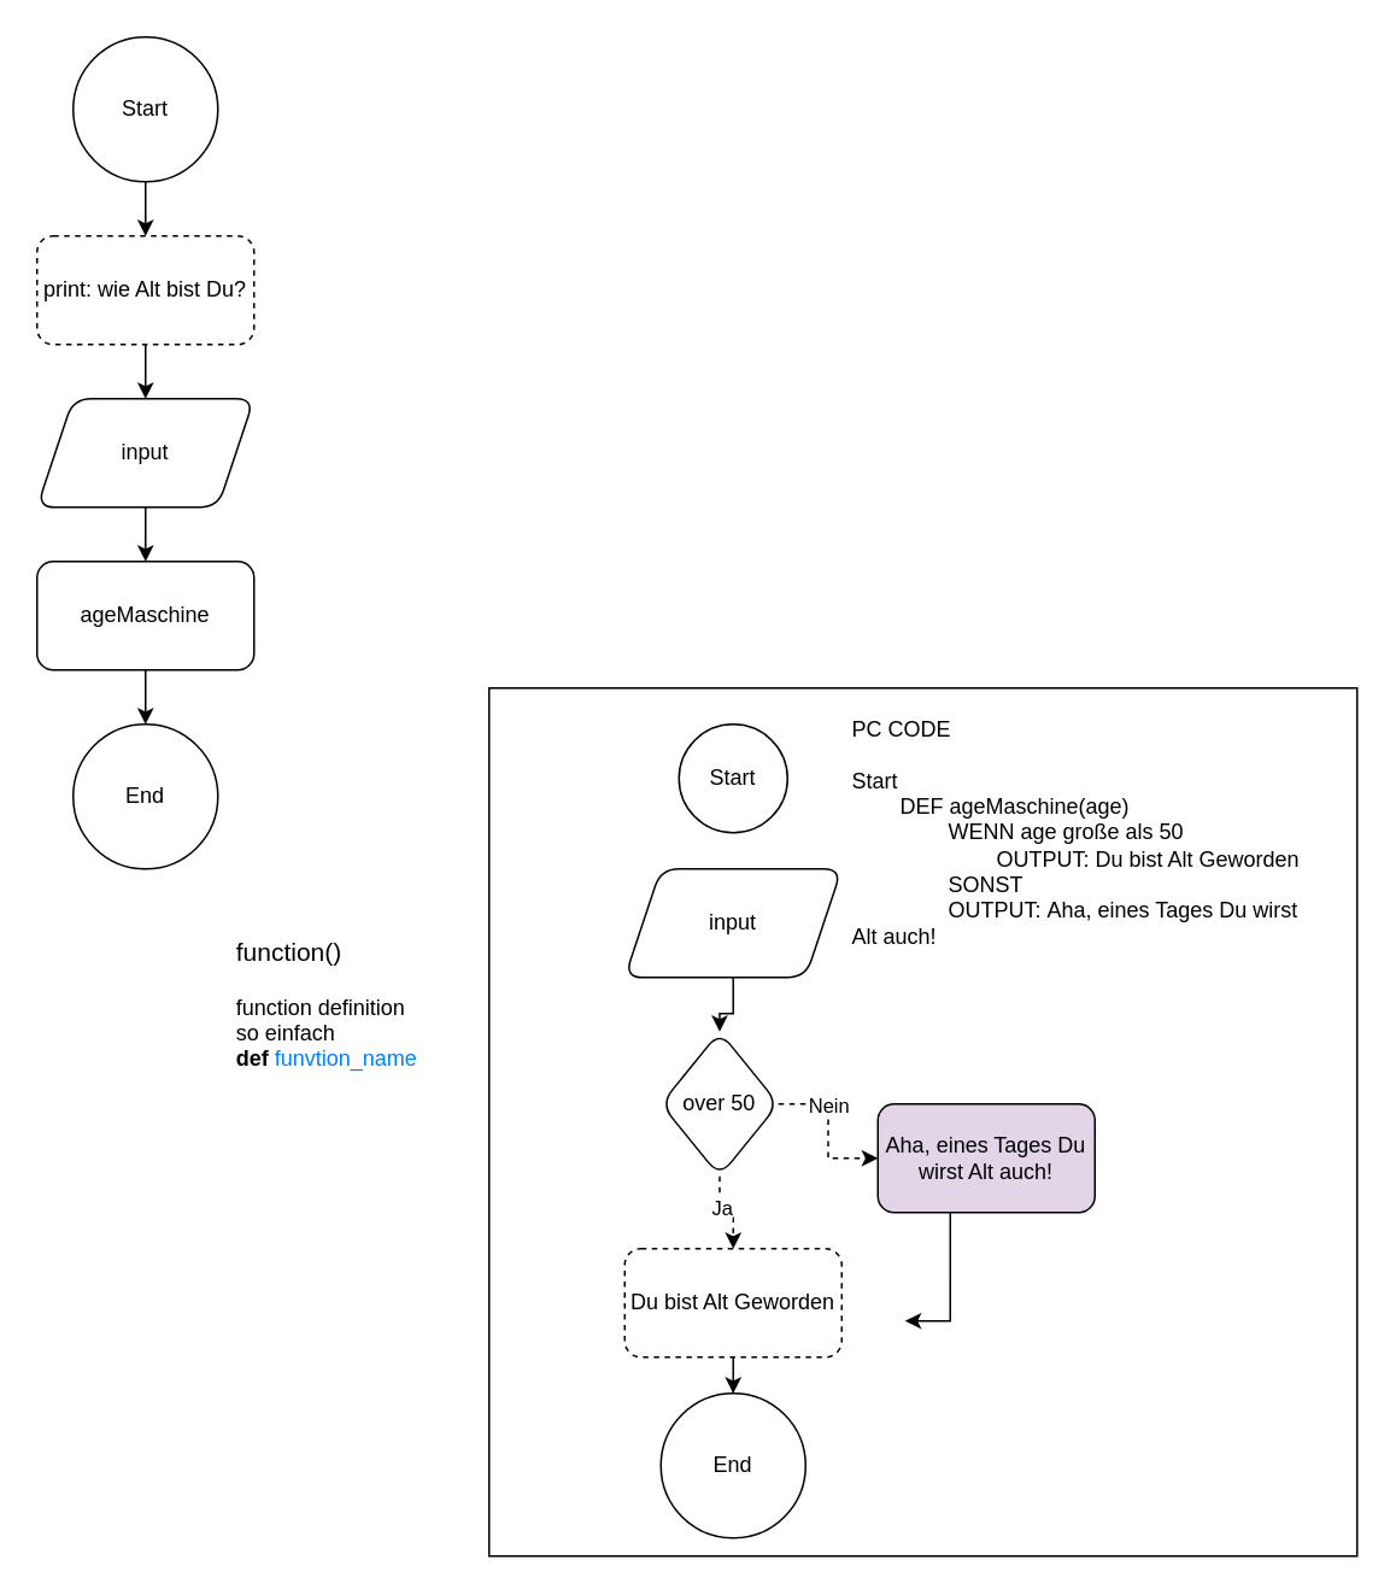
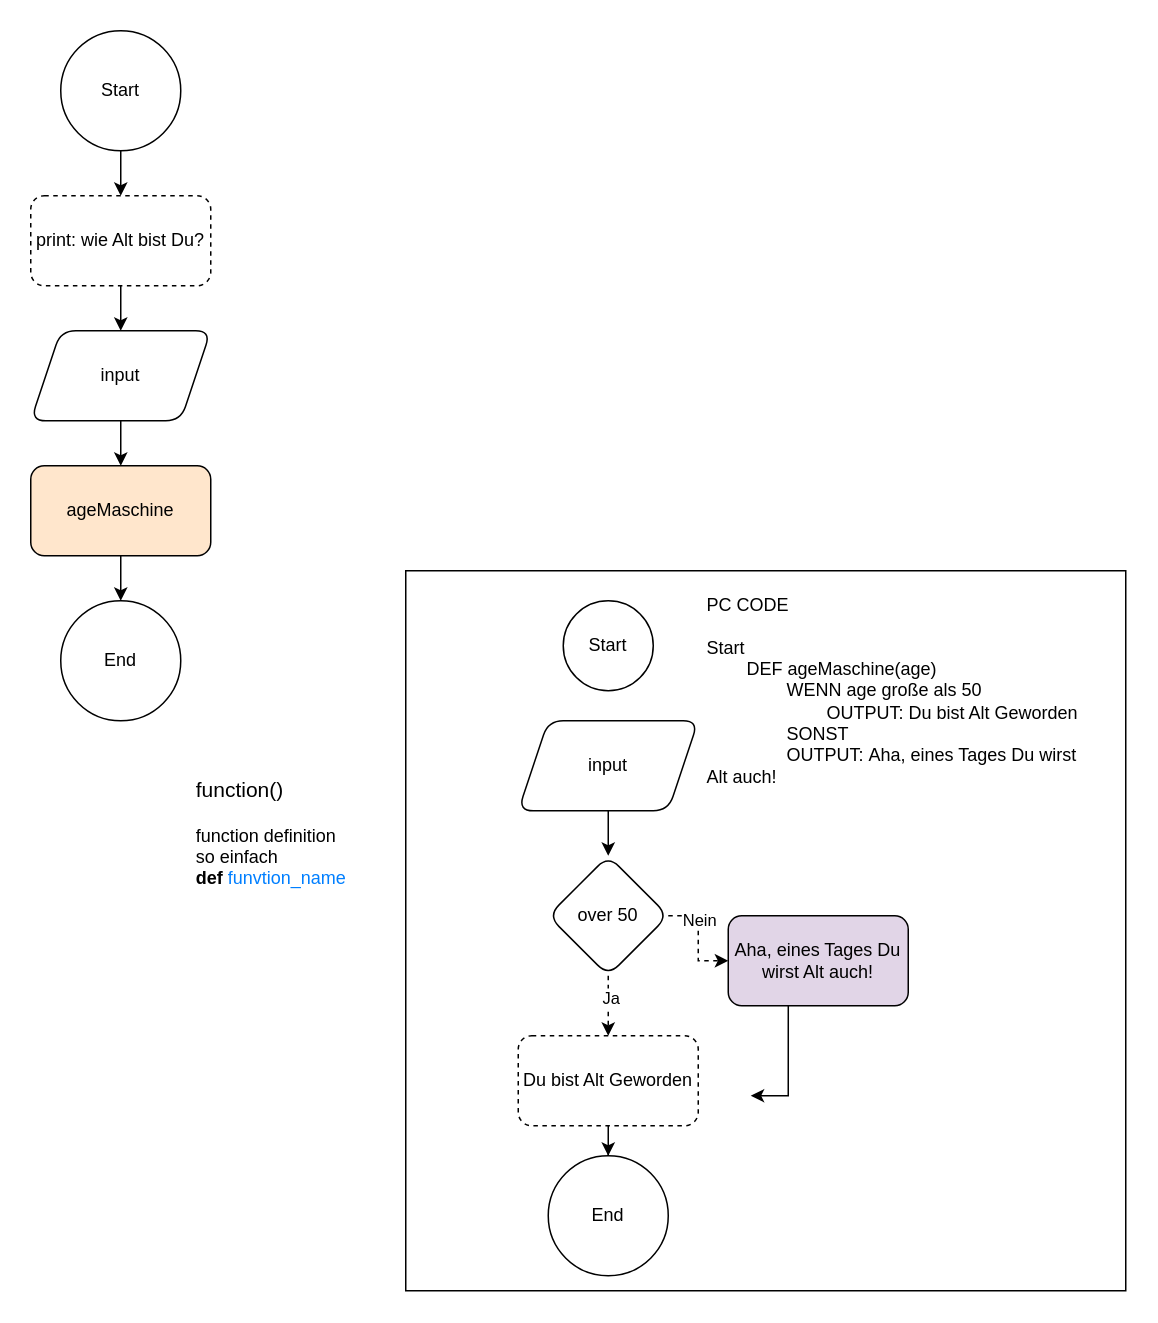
- <mxCell id="9" value="ageMaschine" style="rounded=1;whiteSpace=wrap;html=1;" vertex="1" parent="1"><mxGeometry x="20" y="310" width="120" height="60" as="geometry" /></mxCell>
+ <mxCell id="9" value="ageMaschine" style="rounded=1;whiteSpace=wrap;html=1;fillColor=#ffe6cc;" vertex="1" parent="1"><mxGeometry x="20" y="310" width="120" height="60" as="geometry" /></mxCell>
- <mxCell id="19" value="over 50" style="rhombus;whiteSpace=wrap;html=1;rounded=1;" vertex="1" parent="1"><mxGeometry x="365" y="570" width="65" height="80" as="geometry" /></mxCell>
+ <mxCell id="19" value="over 50" style="rhombus;whiteSpace=wrap;html=1;rounded=1;" vertex="1" parent="1"><mxGeometry x="365" y="570" width="80" height="80" as="geometry" /></mxCell>
